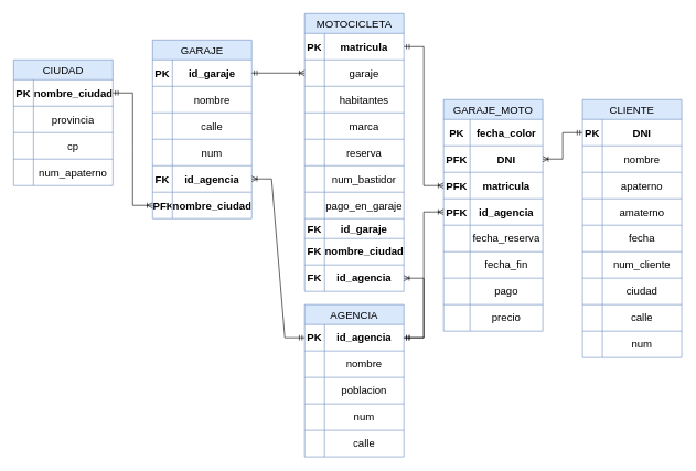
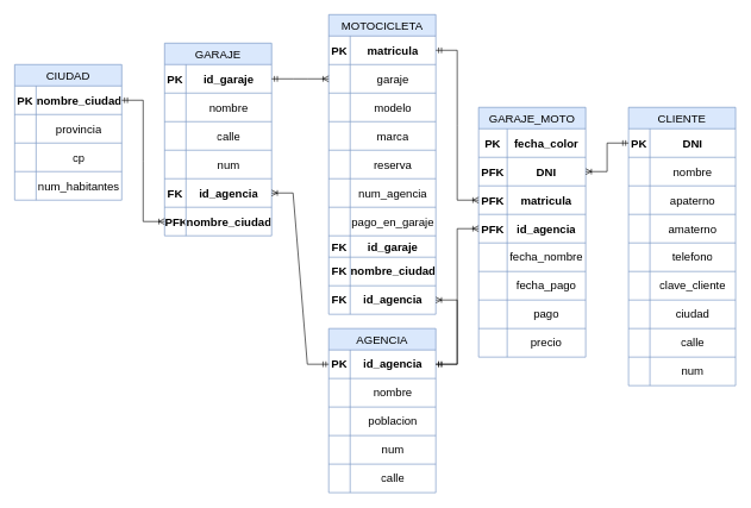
- <mxCell id="68" value="habitantes" style="shape=partialRectangle;html=1;whiteSpace=wrap;connectable=0;strokeColor=inherit;overflow=hidden;fillColor=none;top=0;left=0;bottom=0;right=0;pointerEvents=1;fontSize=16;" parent="66" vertex="1"><mxGeometry x="30" width="120" height="40" as="geometry"><mxRectangle width="120" height="40" as="alternateBounds" /></mxGeometry></mxCell>
+ <mxCell id="68" value="modelo" style="shape=partialRectangle;html=1;whiteSpace=wrap;connectable=0;strokeColor=inherit;overflow=hidden;fillColor=none;top=0;left=0;bottom=0;right=0;pointerEvents=1;fontSize=16;" parent="66" vertex="1"><mxGeometry x="30" width="120" height="40" as="geometry"><mxRectangle width="120" height="40" as="alternateBounds" /></mxGeometry></mxCell>
- <mxCell id="14" value="num_apaterno" style="shape=partialRectangle;html=1;whiteSpace=wrap;connectable=0;strokeColor=inherit;overflow=hidden;fillColor=none;top=0;left=0;bottom=0;right=0;pointerEvents=1;fontSize=16;" parent="12" vertex="1"><mxGeometry x="30" width="120" height="40" as="geometry"><mxRectangle width="120" height="40" as="alternateBounds" /></mxGeometry></mxCell>
+ <mxCell id="14" value="num_habitantes" style="shape=partialRectangle;html=1;whiteSpace=wrap;connectable=0;strokeColor=inherit;overflow=hidden;fillColor=none;top=0;left=0;bottom=0;right=0;pointerEvents=1;fontSize=16;" parent="12" vertex="1"><mxGeometry x="30" width="120" height="40" as="geometry"><mxRectangle width="120" height="40" as="alternateBounds" /></mxGeometry></mxCell>
- <mxCell id="77" value="num_bastidor" style="shape=partialRectangle;html=1;whiteSpace=wrap;connectable=0;strokeColor=inherit;overflow=hidden;fillColor=none;top=0;left=0;bottom=0;right=0;pointerEvents=1;fontSize=16;" parent="75" vertex="1"><mxGeometry x="30" width="120" height="40" as="geometry"><mxRectangle width="120" height="40" as="alternateBounds" /></mxGeometry></mxCell>
+ <mxCell id="77" value="num_agencia" style="shape=partialRectangle;html=1;whiteSpace=wrap;connectable=0;strokeColor=inherit;overflow=hidden;fillColor=none;top=0;left=0;bottom=0;right=0;pointerEvents=1;fontSize=16;" parent="75" vertex="1"><mxGeometry x="30" width="120" height="40" as="geometry"><mxRectangle width="120" height="40" as="alternateBounds" /></mxGeometry></mxCell>
- <mxCell id="124" value="fecha_reserva" style="shape=partialRectangle;html=1;whiteSpace=wrap;connectable=0;strokeColor=inherit;overflow=hidden;fillColor=none;top=0;left=0;bottom=0;right=0;pointerEvents=1;fontSize=16;" parent="122" vertex="1"><mxGeometry x="40" width="110" height="40" as="geometry"><mxRectangle width="110" height="40" as="alternateBounds" /></mxGeometry></mxCell>
+ <mxCell id="124" value="fecha_nombre" style="shape=partialRectangle;html=1;whiteSpace=wrap;connectable=0;strokeColor=inherit;overflow=hidden;fillColor=none;top=0;left=0;bottom=0;right=0;pointerEvents=1;fontSize=16;" parent="122" vertex="1"><mxGeometry x="40" width="110" height="40" as="geometry"><mxRectangle width="110" height="40" as="alternateBounds" /></mxGeometry></mxCell>
- <mxCell id="46" value="fecha" style="shape=partialRectangle;html=1;whiteSpace=wrap;connectable=0;strokeColor=inherit;overflow=hidden;fillColor=none;top=0;left=0;bottom=0;right=0;pointerEvents=1;fontSize=16;" parent="44" vertex="1"><mxGeometry x="30" width="120" height="40" as="geometry"><mxRectangle width="120" height="40" as="alternateBounds" /></mxGeometry></mxCell>
+ <mxCell id="46" value="telefono" style="shape=partialRectangle;html=1;whiteSpace=wrap;connectable=0;strokeColor=inherit;overflow=hidden;fillColor=none;top=0;left=0;bottom=0;right=0;pointerEvents=1;fontSize=16;" parent="44" vertex="1"><mxGeometry x="30" width="120" height="40" as="geometry"><mxRectangle width="120" height="40" as="alternateBounds" /></mxGeometry></mxCell>
- <mxCell id="127" value="fecha_fin" style="shape=partialRectangle;html=1;whiteSpace=wrap;connectable=0;strokeColor=inherit;overflow=hidden;fillColor=none;top=0;left=0;bottom=0;right=0;pointerEvents=1;fontSize=16;" parent="125" vertex="1"><mxGeometry x="40" width="110" height="40" as="geometry"><mxRectangle width="110" height="40" as="alternateBounds" /></mxGeometry></mxCell>
+ <mxCell id="127" value="fecha_pago" style="shape=partialRectangle;html=1;whiteSpace=wrap;connectable=0;strokeColor=inherit;overflow=hidden;fillColor=none;top=0;left=0;bottom=0;right=0;pointerEvents=1;fontSize=16;" parent="125" vertex="1"><mxGeometry x="40" width="110" height="40" as="geometry"><mxRectangle width="110" height="40" as="alternateBounds" /></mxGeometry></mxCell>
- <mxCell id="49" value="num_cliente" style="shape=partialRectangle;html=1;whiteSpace=wrap;connectable=0;strokeColor=inherit;overflow=hidden;fillColor=none;top=0;left=0;bottom=0;right=0;pointerEvents=1;fontSize=16;" parent="47" vertex="1"><mxGeometry x="30" width="120" height="40" as="geometry"><mxRectangle width="120" height="40" as="alternateBounds" /></mxGeometry></mxCell>
+ <mxCell id="49" value="clave_cliente" style="shape=partialRectangle;html=1;whiteSpace=wrap;connectable=0;strokeColor=inherit;overflow=hidden;fillColor=none;top=0;left=0;bottom=0;right=0;pointerEvents=1;fontSize=16;" parent="47" vertex="1"><mxGeometry x="30" width="120" height="40" as="geometry"><mxRectangle width="120" height="40" as="alternateBounds" /></mxGeometry></mxCell>
